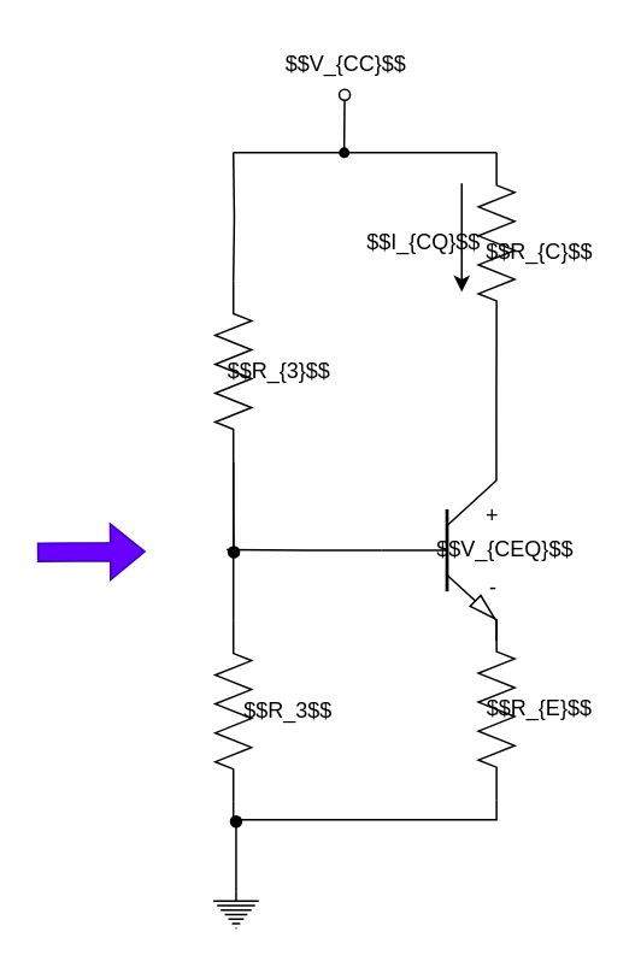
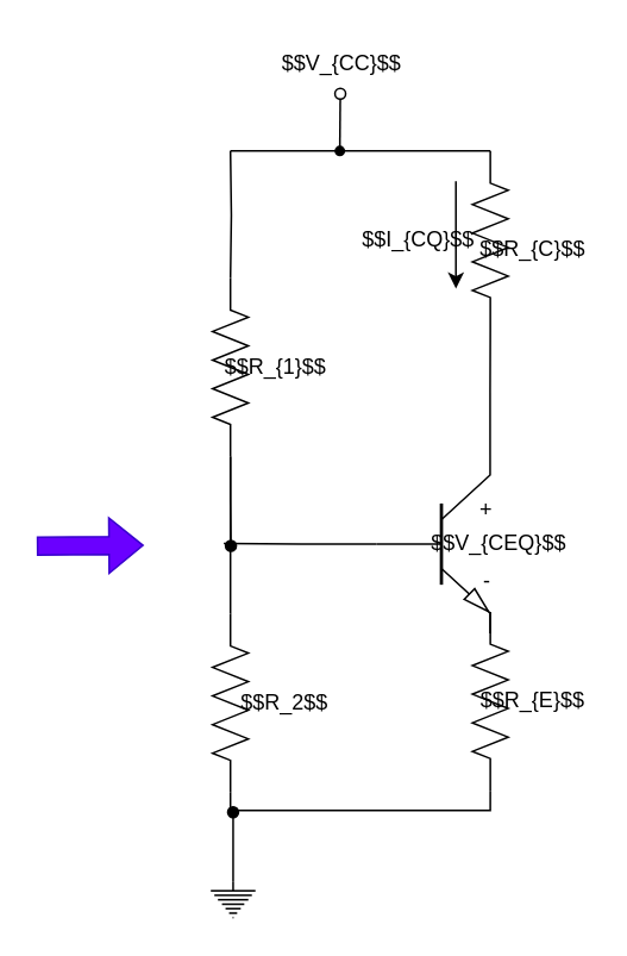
- <mxCell id="20" value="$$R_{3}$$" style="text;html=1;strokeColor=none;fillColor=none;align=center;verticalAlign=middle;whiteSpace=wrap;rounded=0;" vertex="1" parent="1"><mxGeometry x="123.5" y="190" width="60" height="30" as="geometry" /></mxCell>
+ <mxCell id="20" value="$$R_{1}$$" style="text;html=1;strokeColor=none;fillColor=none;align=center;verticalAlign=middle;whiteSpace=wrap;rounded=0;" vertex="1" parent="1"><mxGeometry x="123.5" y="190" width="60" height="30" as="geometry" /></mxCell>
- <mxCell id="21" value="$$R_3$$" style="text;html=1;strokeColor=none;fillColor=none;align=center;verticalAlign=middle;whiteSpace=wrap;rounded=0;" vertex="1" parent="1"><mxGeometry x="128.76" y="378" width="60" height="30" as="geometry" /></mxCell>
+ <mxCell id="21" value="$$R_2$$" style="text;html=1;strokeColor=none;fillColor=none;align=center;verticalAlign=middle;whiteSpace=wrap;rounded=0;" vertex="1" parent="1"><mxGeometry x="128.76" y="378" width="60" height="30" as="geometry" /></mxCell>
